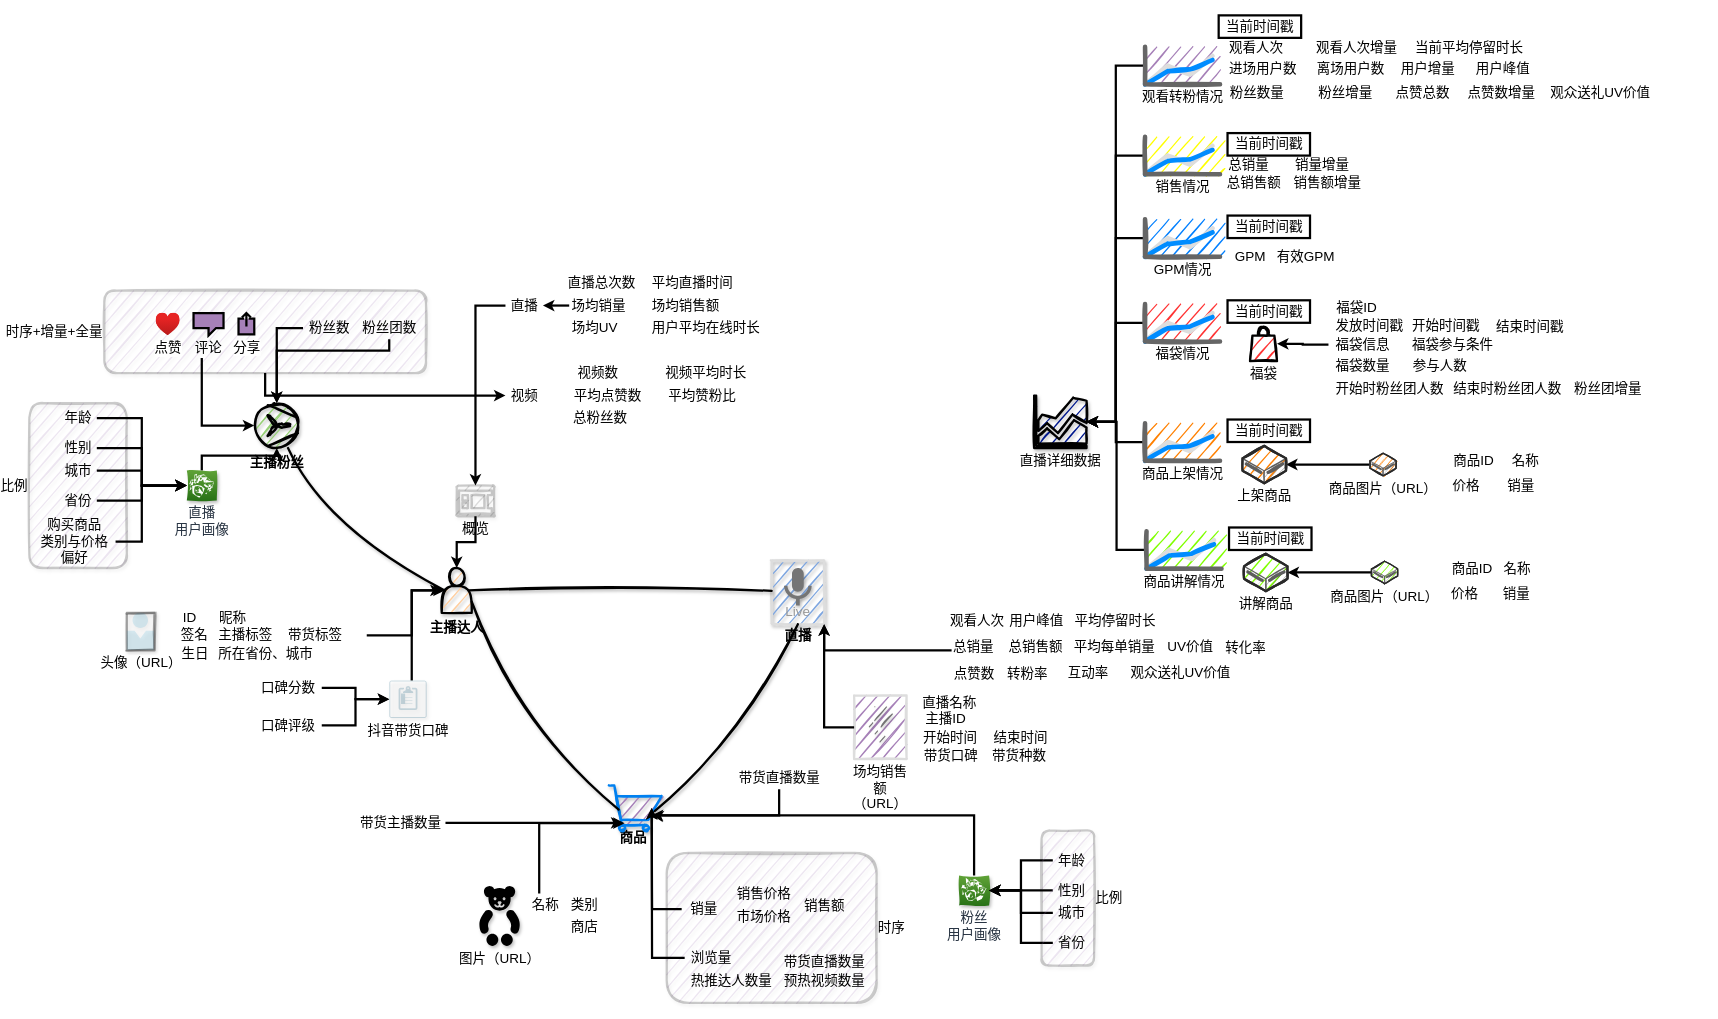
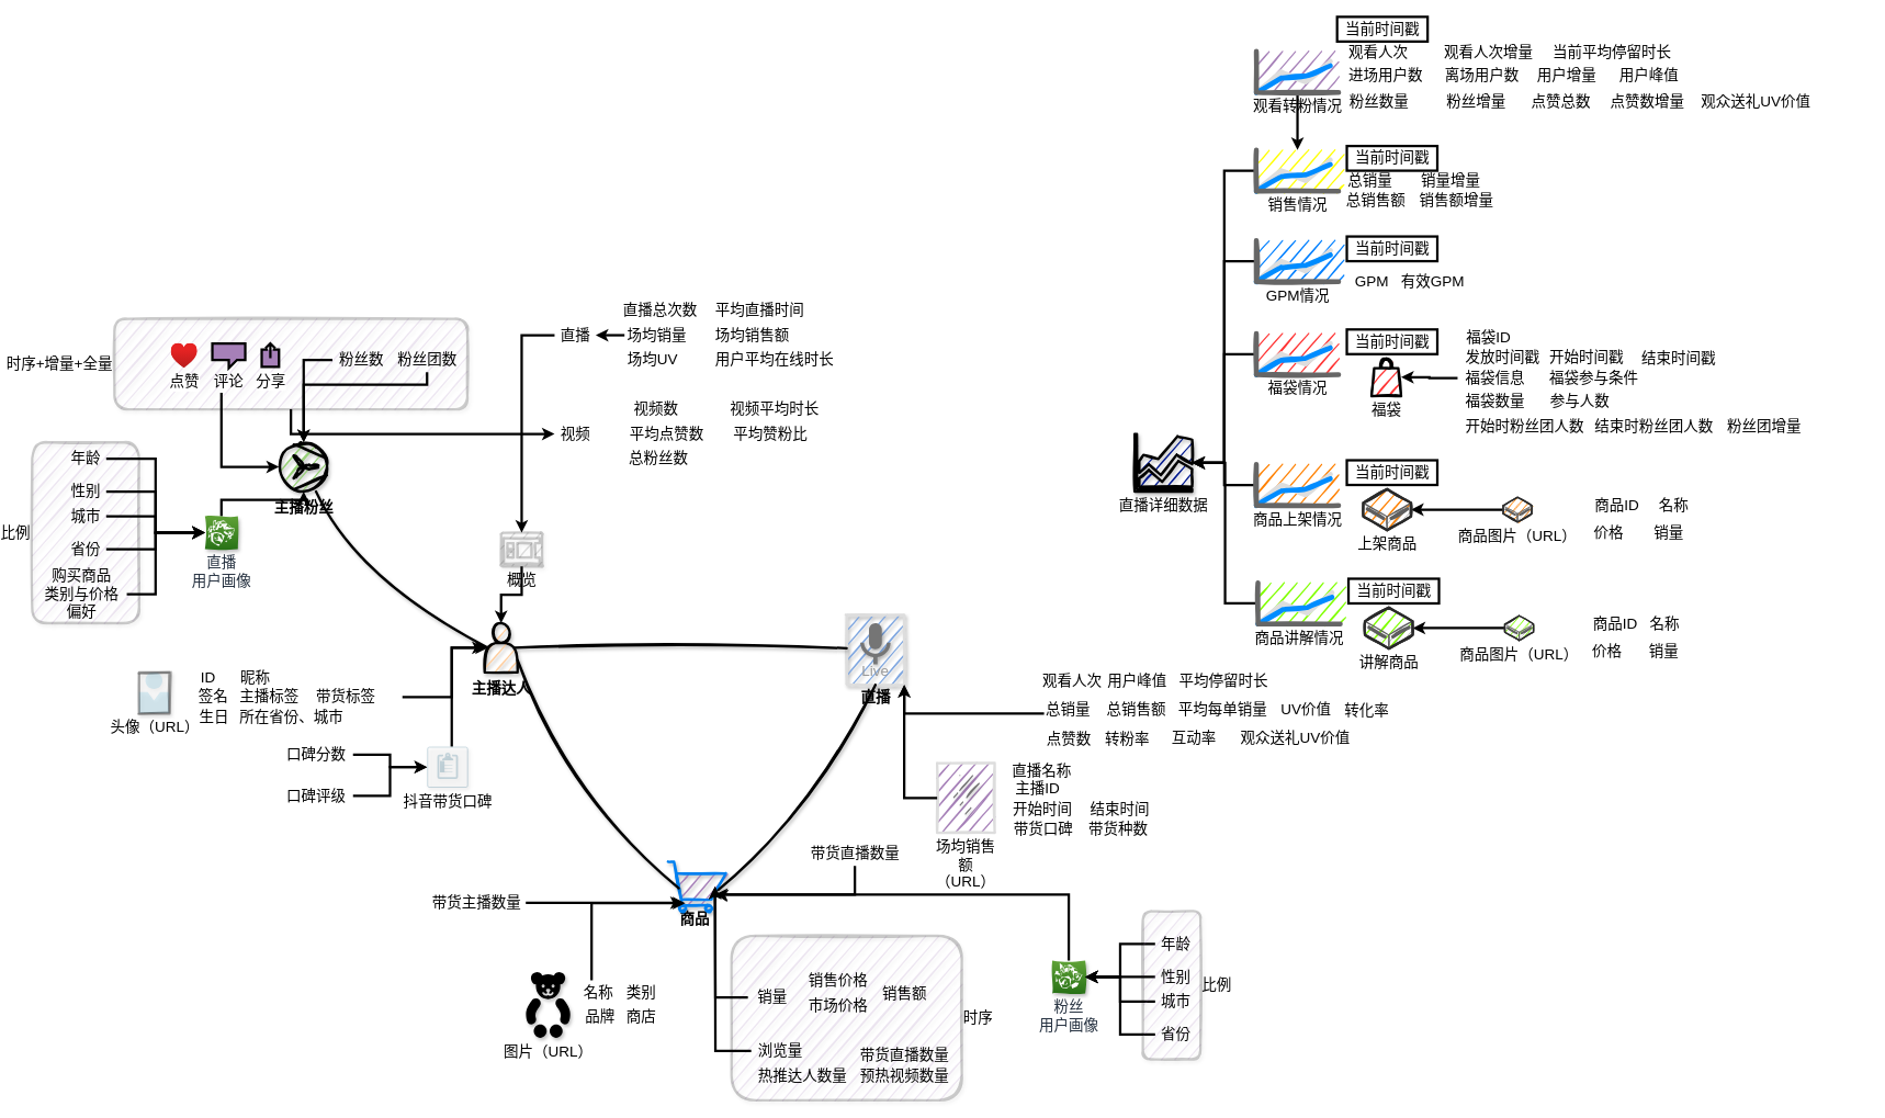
- <mxCell id="138" style="edgeStyle=orthogonalEdgeStyle;rounded=0;sketch=0;jumpSize=6;orthogonalLoop=1;jettySize=auto;html=1;entryX=1;entryY=0.5;entryDx=0;entryDy=0;entryPerimeter=0;shadow=0;fontSize=18;fontColor=default;startArrow=none;startFill=0;endArrow=classic;endFill=1;strokeWidth=3;" parent="1" source="139" target="113" edge="1"><mxGeometry relative="1" as="geometry" /></mxCell>
+ <mxCell id="138" style="edgeStyle=orthogonalEdgeStyle;rounded=0;sketch=0;jumpSize=6;orthogonalLoop=1;jettySize=auto;html=1;shadow=0;fontSize=18;fontColor=default;startArrow=none;startFill=0;endArrow=classic;endFill=1;strokeWidth=3;" parent="1" source="139" target="155" edge="1"><mxGeometry relative="1" as="geometry" /></mxCell>
- <mxCell id="76" value="带货主播数量" style="text;html=1;align=center;verticalAlign=middle;resizable=0;points=[];autosize=1;strokeColor=none;fillColor=none;fontSize=18;strokeWidth=3;" parent="1" vertex="1"><mxGeometry x="455" y="1082" width="120" height="30" as="geometry" /></mxCell>
+ <mxCell id="76" value="带货主播数量" style="text;html=1;align=center;verticalAlign=middle;resizable=0;points=[];autosize=1;strokeColor=none;fillColor=none;fontSize=18;strokeWidth=3;" parent="1" vertex="1"><mxGeometry x="500" y="1082" width="120" height="30" as="geometry" /></mxCell>
+ <mxCell id="47" value="品牌" style="text;html=1;align=center;verticalAlign=middle;resizable=0;points=[];autosize=1;strokeColor=none;fillColor=none;fontSize=18;strokeWidth=3;" parent="44" vertex="1"><mxGeometry x="64.91" y="40" width="50" height="30" as="geometry" /></mxCell>
